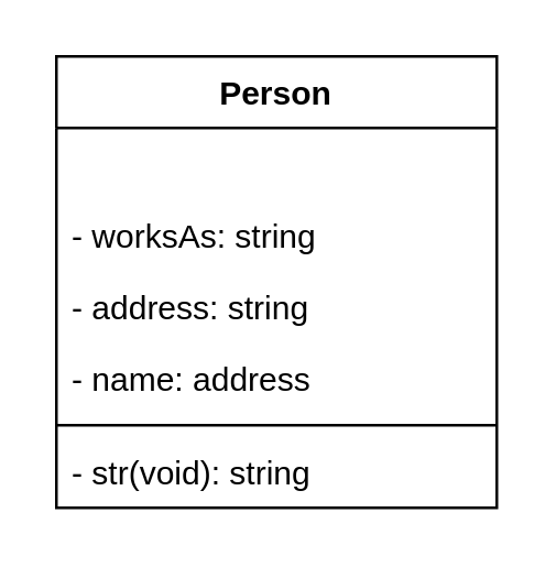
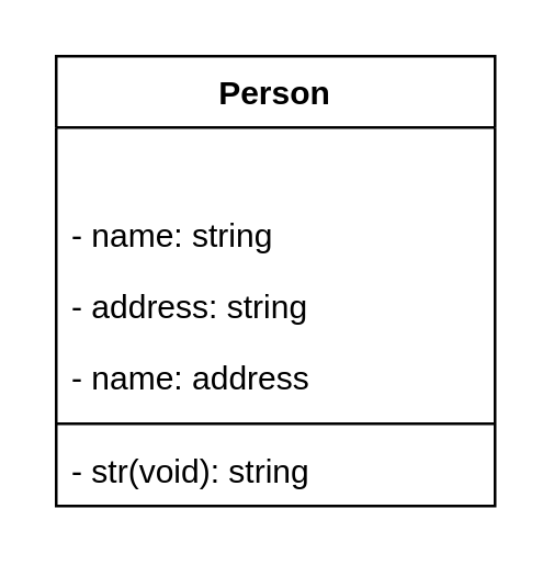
- <mxCell id="4" value="- worksAs: string" style="text;strokeColor=none;fillColor=none;align=left;verticalAlign=top;spacingLeft=4;spacingRight=4;overflow=hidden;rotatable=0;points=[[0,0.5],[1,0.5]];portConstraint=eastwest;" vertex="1" parent="2"><mxGeometry y="52" width="160" height="26" as="geometry" /></mxCell>
+ <mxCell id="4" value="- name: string" style="text;strokeColor=none;fillColor=none;align=left;verticalAlign=top;spacingLeft=4;spacingRight=4;overflow=hidden;rotatable=0;points=[[0,0.5],[1,0.5]];portConstraint=eastwest;" vertex="1" parent="2"><mxGeometry y="52" width="160" height="26" as="geometry" /></mxCell>
